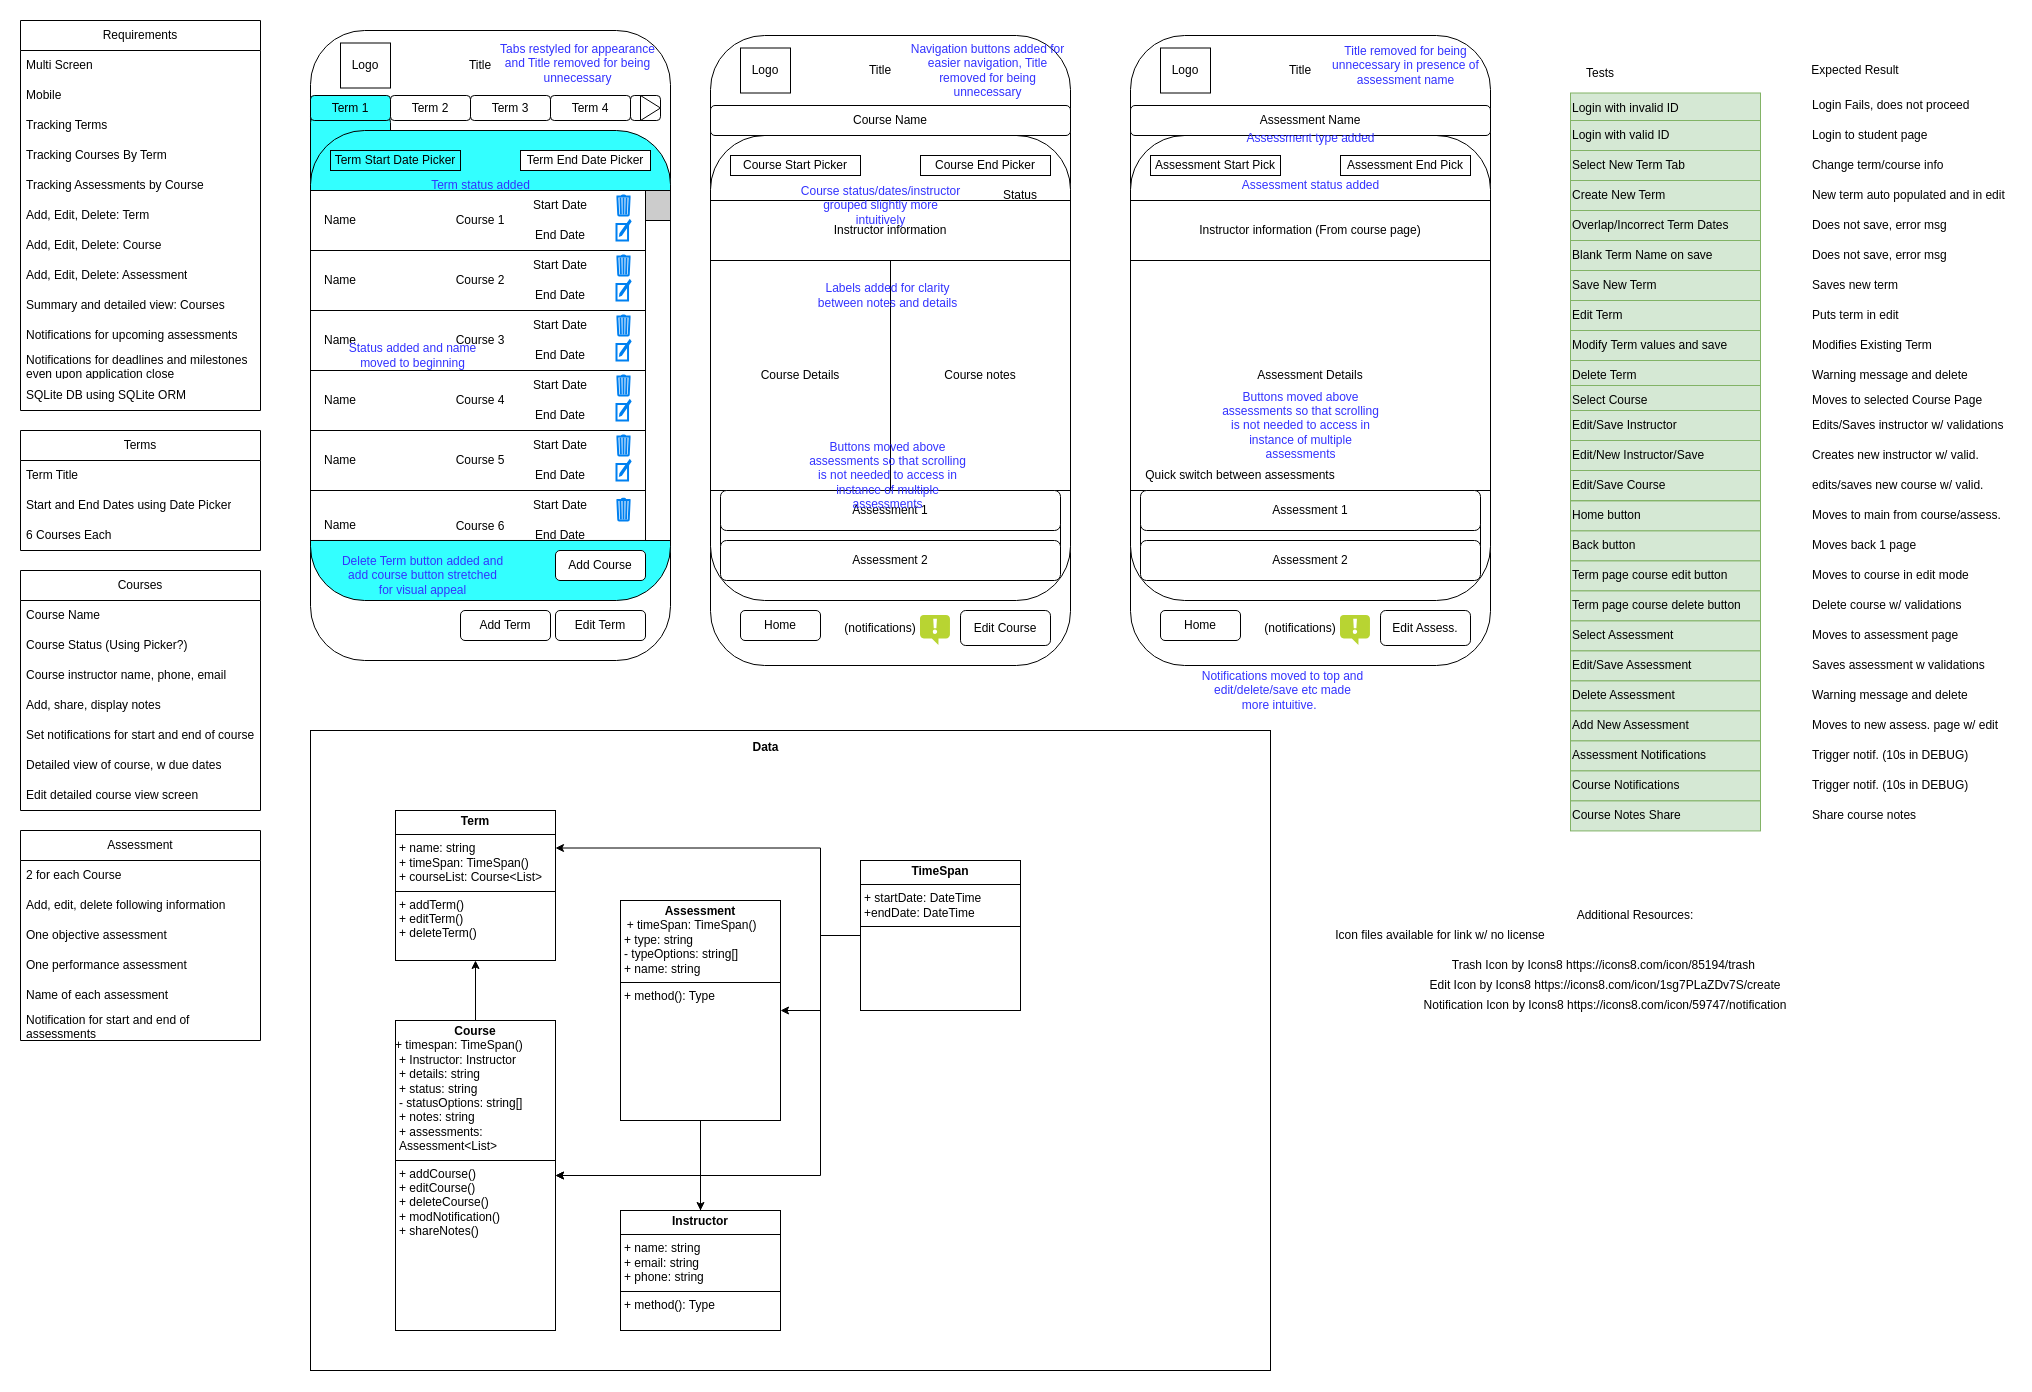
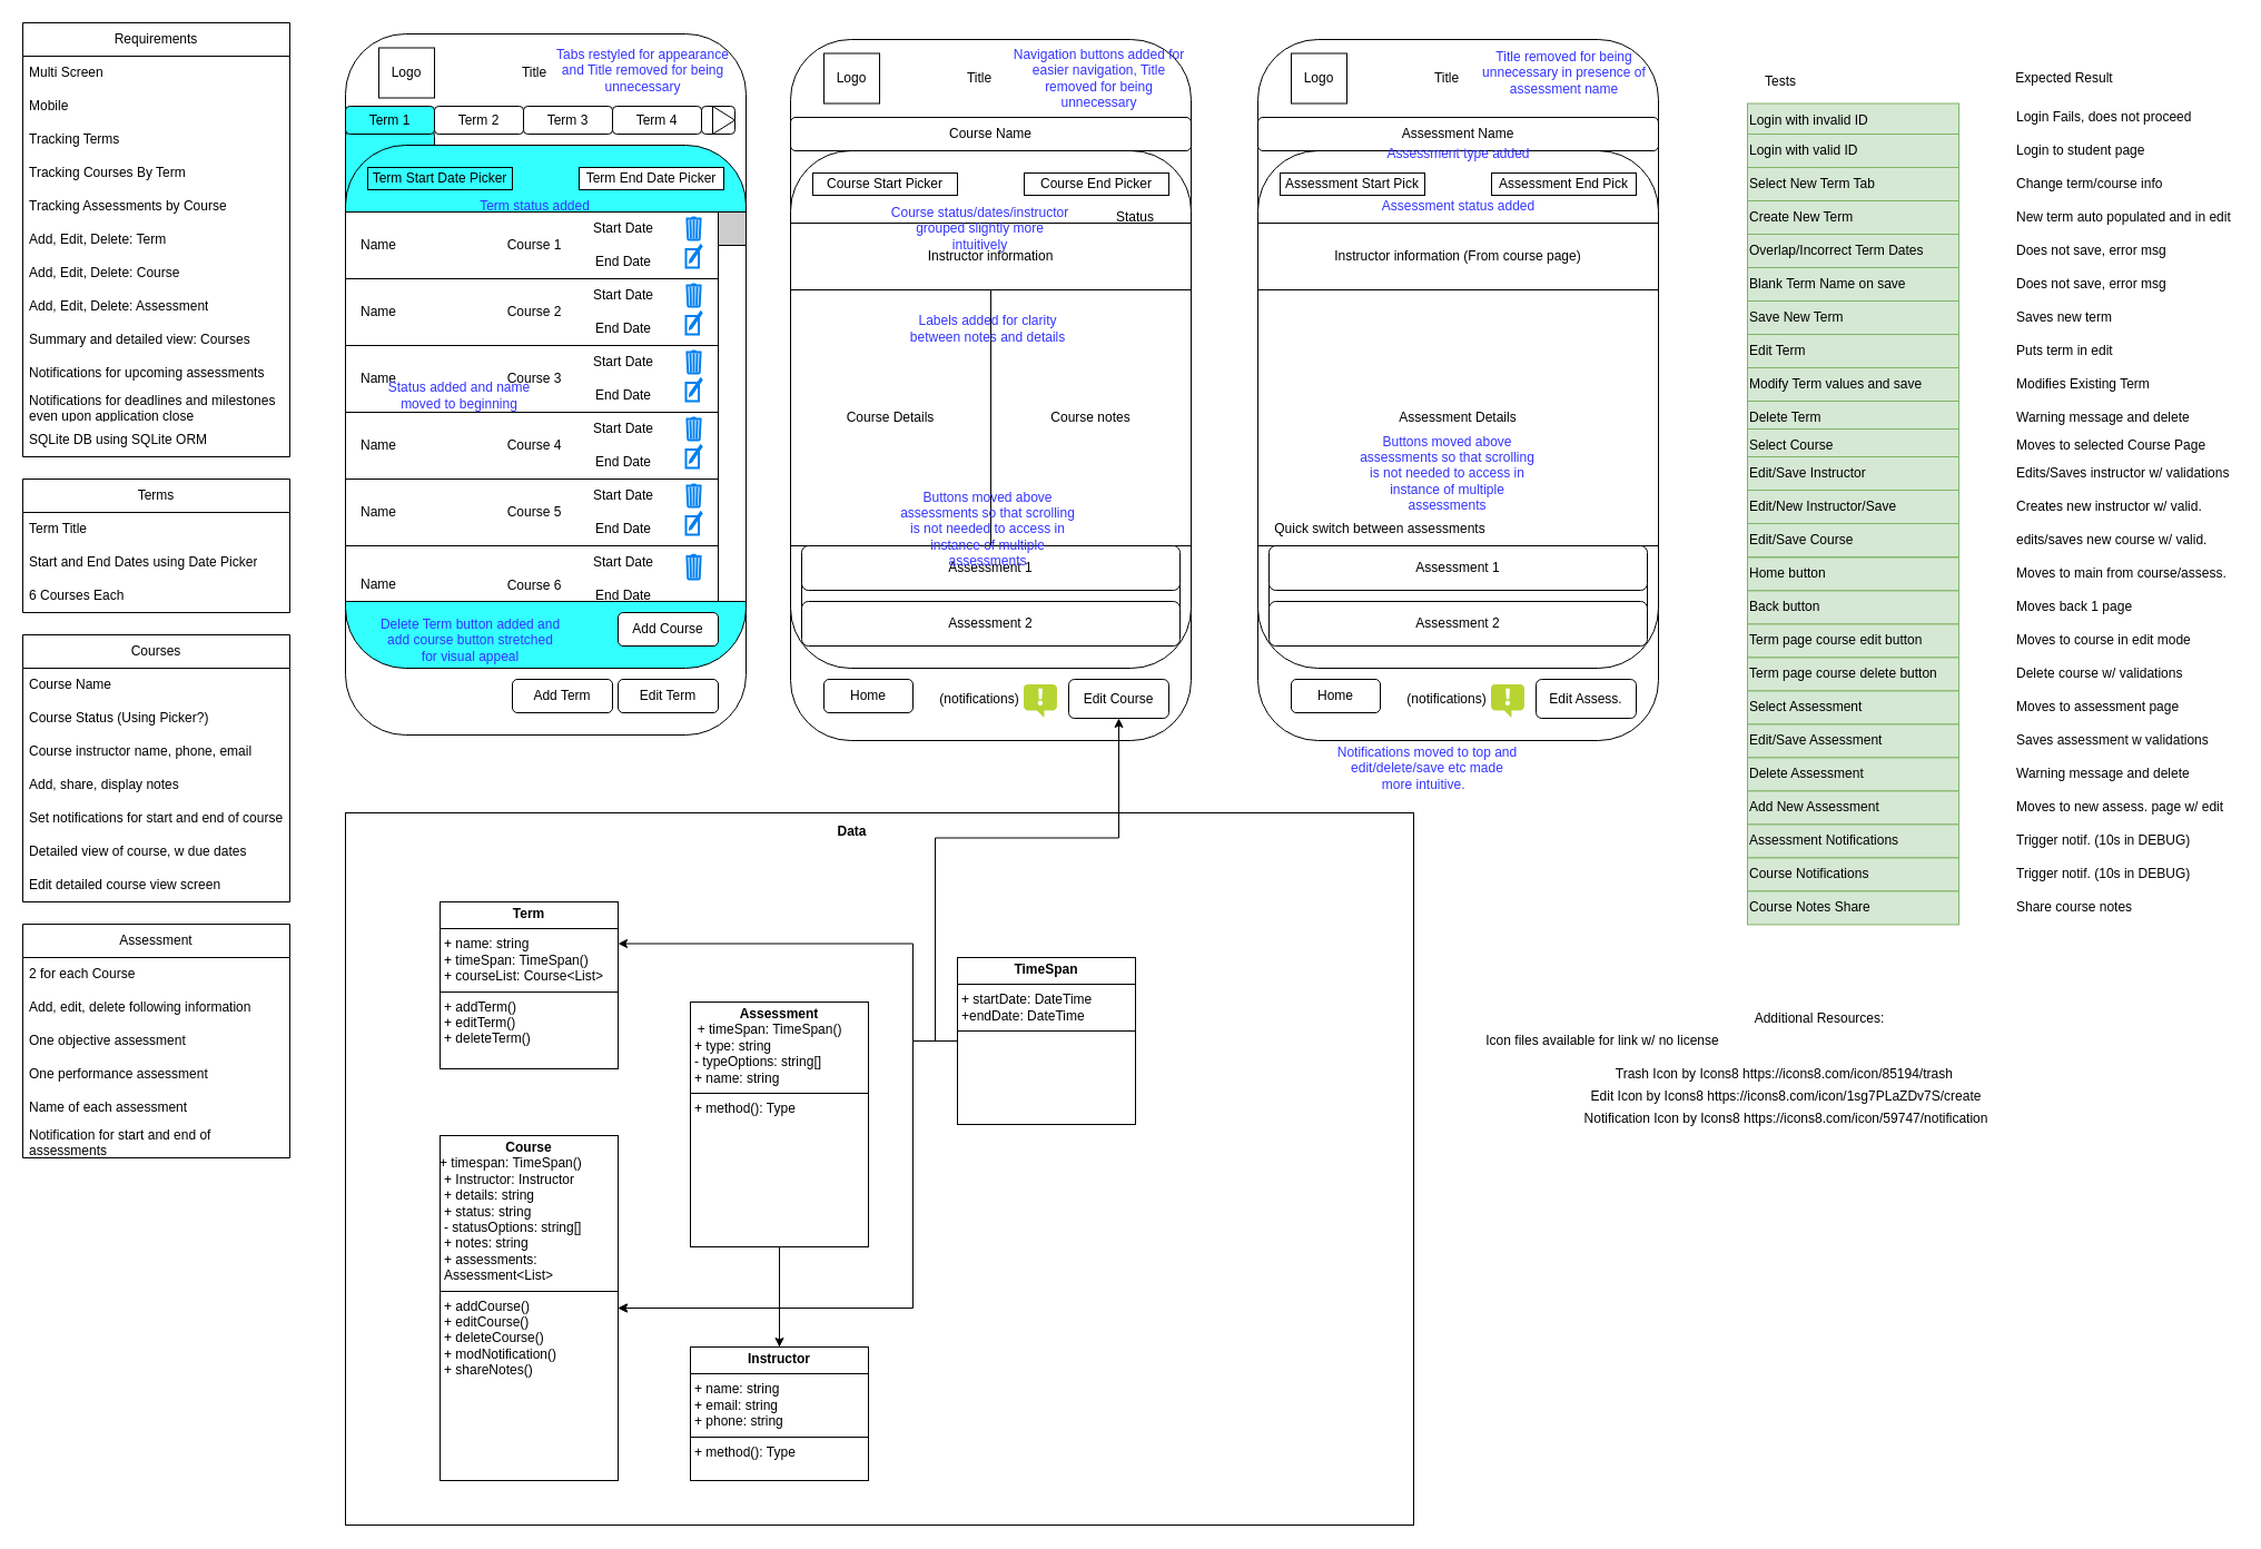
- <mxCell id="139" style="edgeStyle=orthogonalEdgeStyle;rounded=0;orthogonalLoop=1;jettySize=auto;html=1;exitX=0.5;exitY=0;exitDx=0;exitDy=0;entryX=0.5;entryY=1;entryDx=0;entryDy=0;" parent="1" source="140" target="138" edge="1"><mxGeometry relative="1" as="geometry" /></mxCell>
- <mxCell id="146" style="edgeStyle=orthogonalEdgeStyle;rounded=0;orthogonalLoop=1;jettySize=auto;html=1;exitX=0;exitY=0.5;exitDx=0;exitDy=0;entryX=1;entryY=0.5;entryDx=0;entryDy=0;" parent="1" source="148" target="144" edge="1"><mxGeometry relative="1" as="geometry" /></mxCell>
+ <mxCell id="146" style="edgeStyle=orthogonalEdgeStyle;rounded=0;orthogonalLoop=1;jettySize=auto;html=1;exitX=0;exitY=0.5;exitDx=0;exitDy=0;" parent="1" source="148" target="111" edge="1"><mxGeometry relative="1" as="geometry" /></mxCell>
